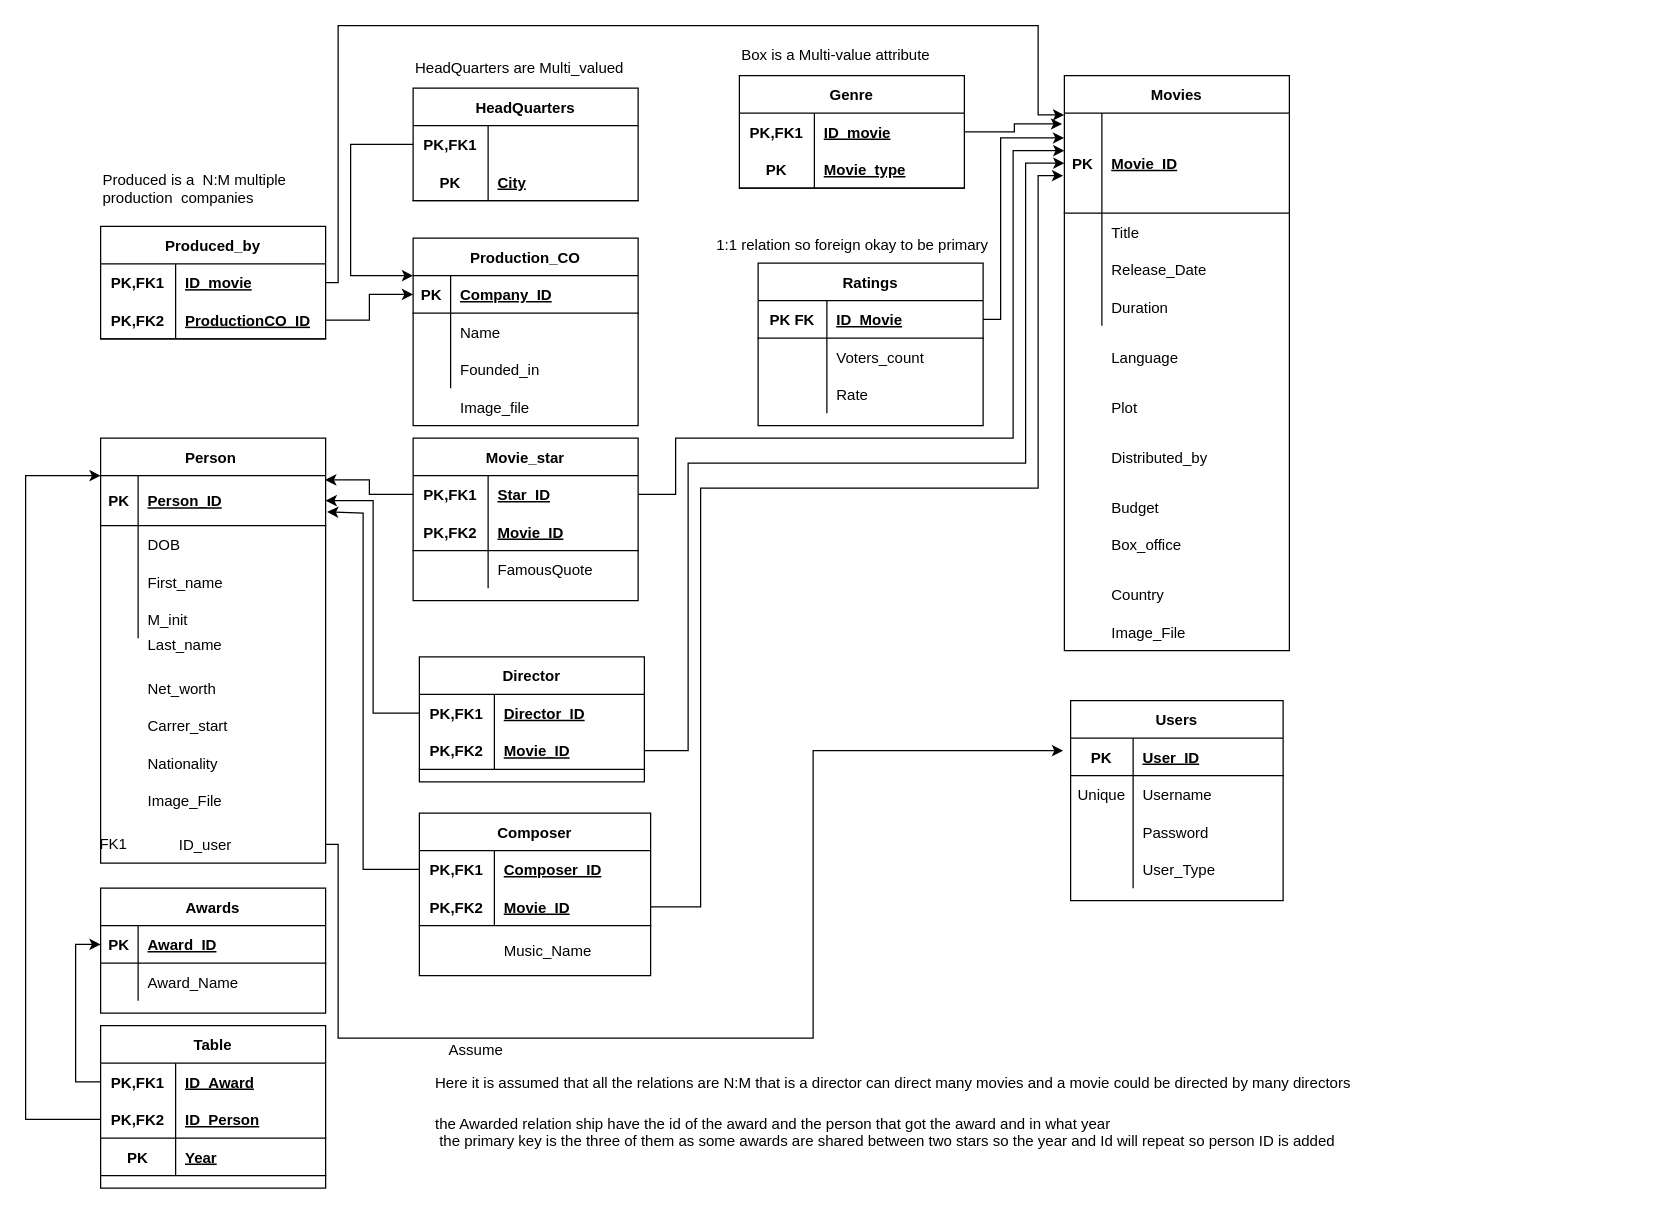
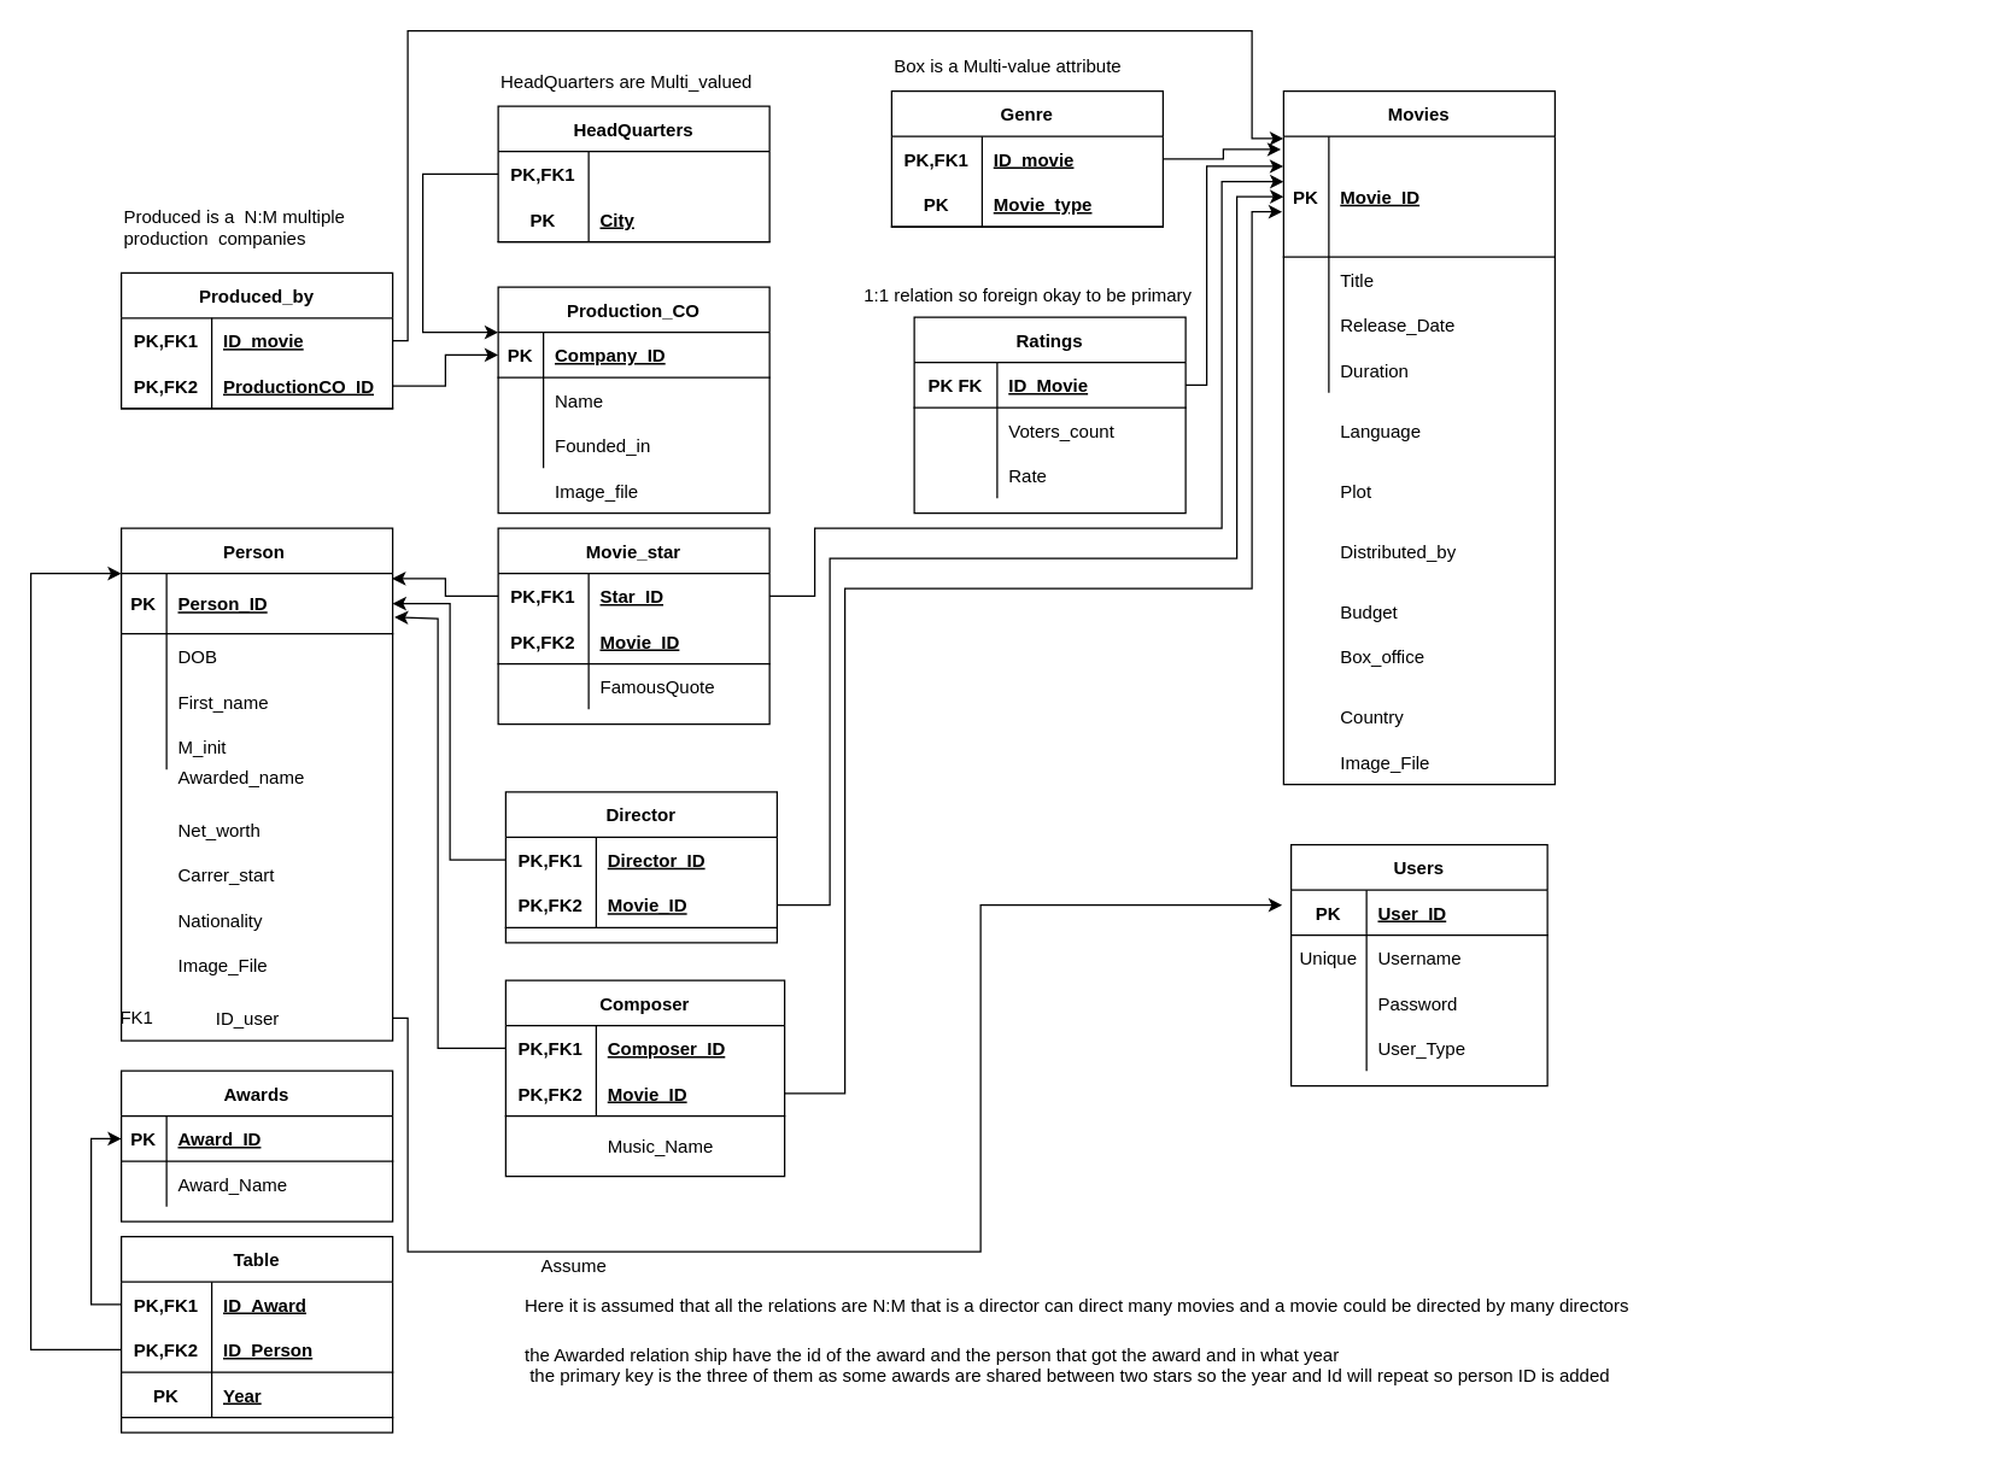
- <mxCell id="69" value="Last_name" style="shape=partialRectangle;connectable=0;fillColor=none;top=0;left=0;bottom=0;right=0;align=left;spacingLeft=6;overflow=hidden;" parent="1" vertex="1"><mxGeometry x="110" y="500" width="150" height="30" as="geometry" /></mxCell>
+ <mxCell id="69" value="Awarded_name" style="shape=partialRectangle;connectable=0;fillColor=none;top=0;left=0;bottom=0;right=0;align=left;spacingLeft=6;overflow=hidden;" parent="1" vertex="1"><mxGeometry x="110" y="500" width="150" height="30" as="geometry" /></mxCell>
